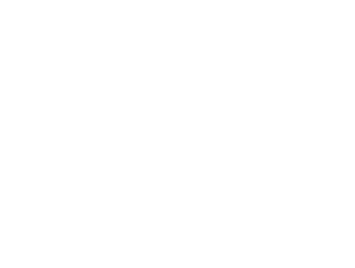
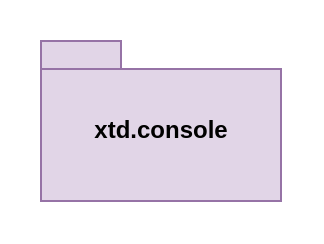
+ <mxCell id="2" value="xtd.console" style="shape=folder;fontStyle=1;spacingTop=10;tabWidth=40;tabHeight=14;tabPosition=left;html=1;rounded=0;fillColor=#e1d5e7;strokeColor=#9673a6;" parent="1" vertex="1"><mxGeometry x="20" y="20" width="120" height="80" as="geometry" /></mxCell>
